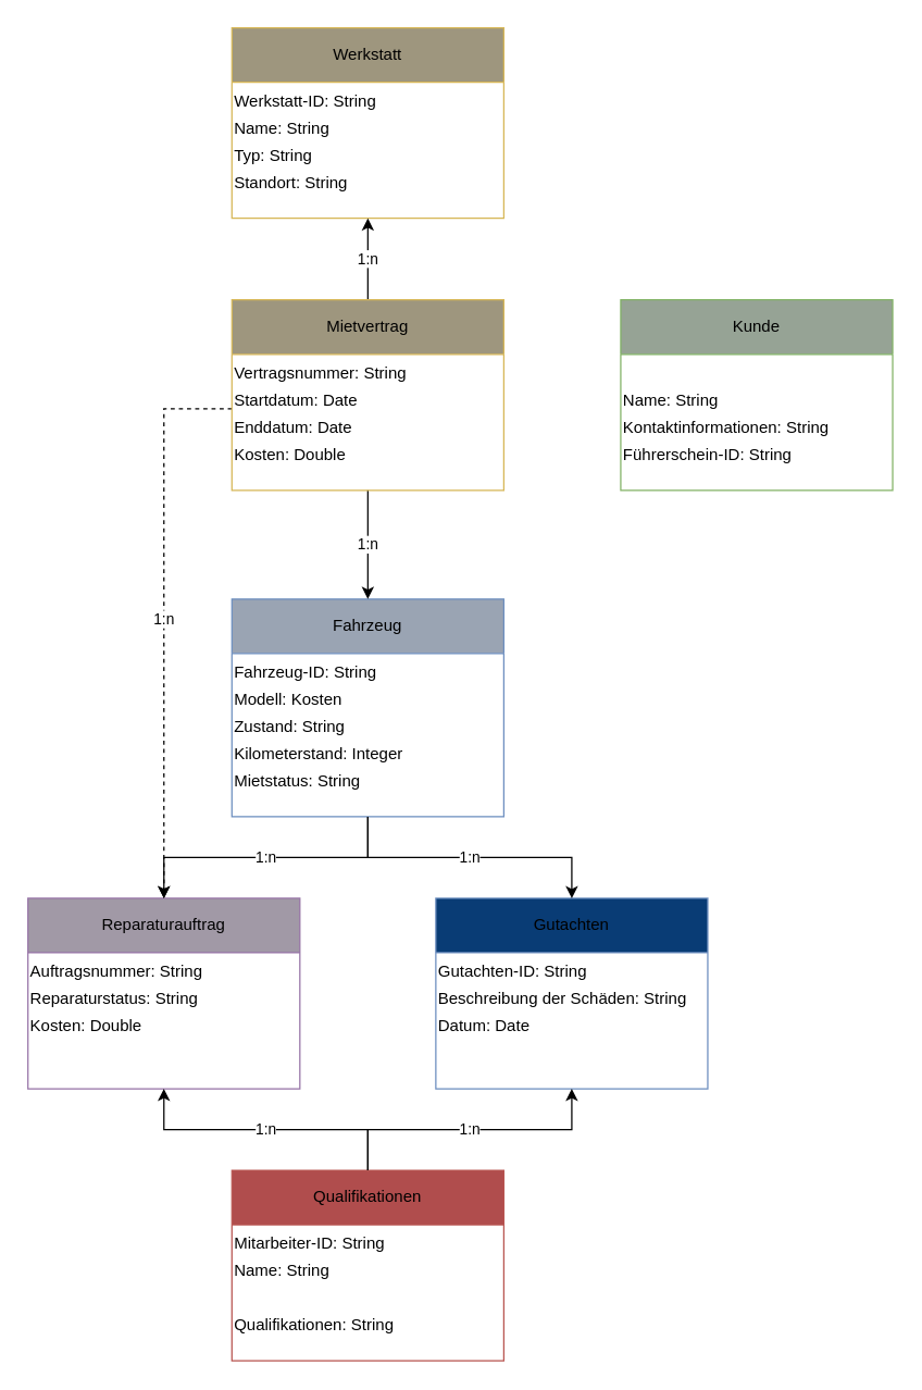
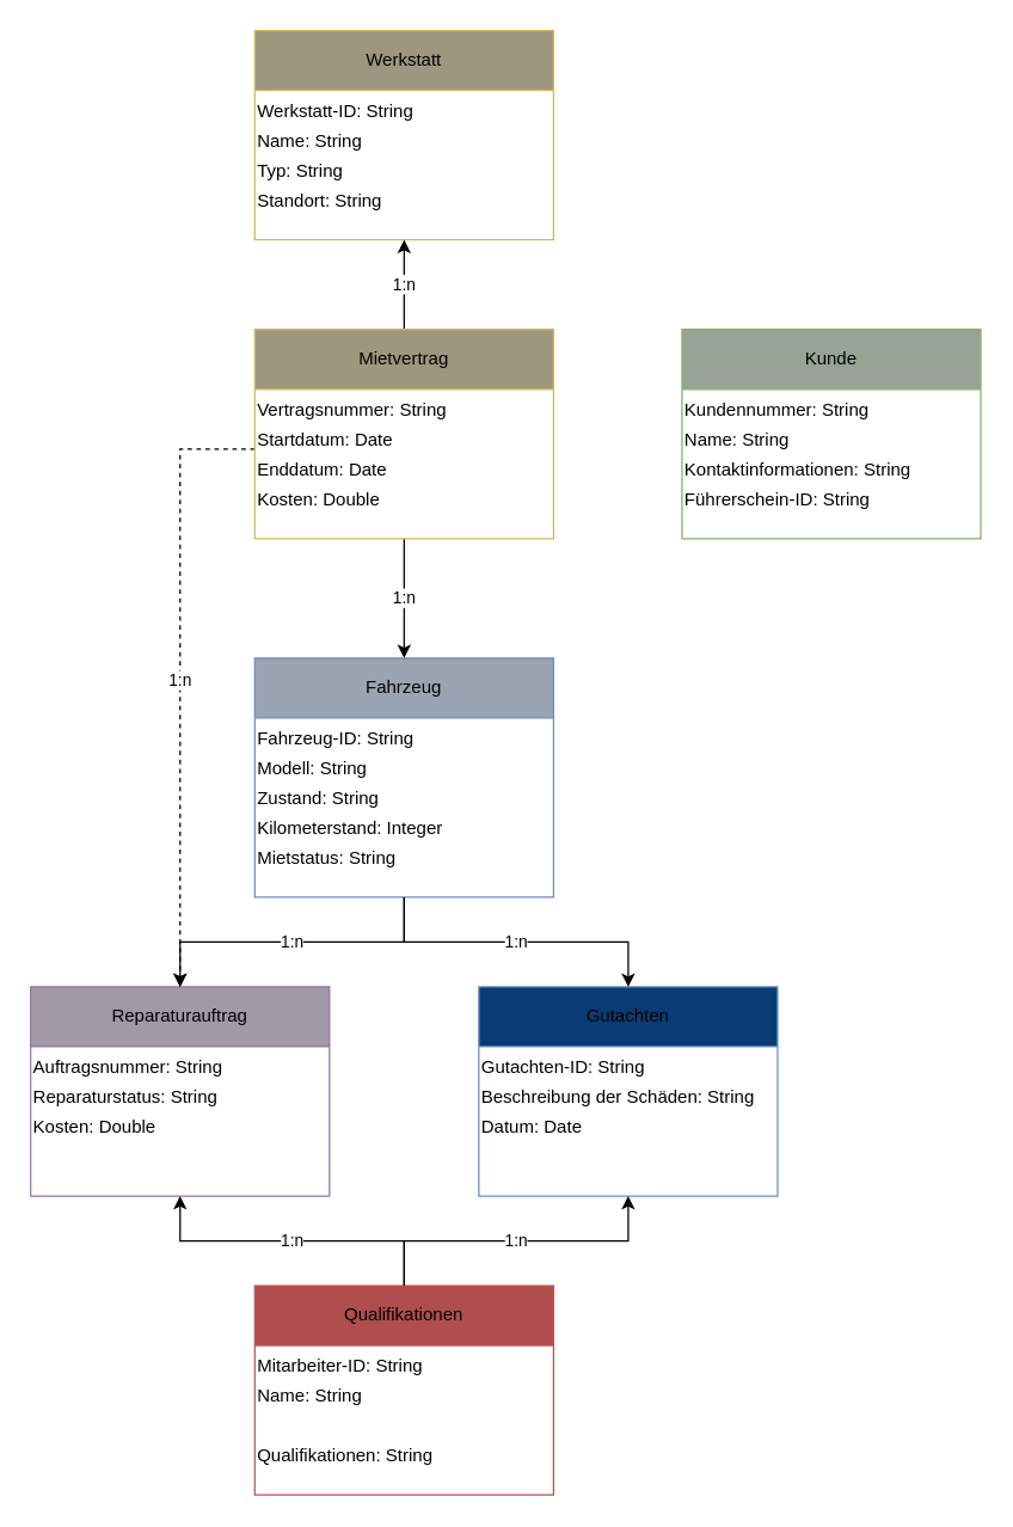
+ <mxCell id="9" value="Kundennummer: String" style="text;html=1;align=left;" parent="8" vertex="1"><mxGeometry y="40" width="200" height="20" as="geometry" /></mxCell>
- <mxCell id="4" value="Modell: Kosten" style="text;html=1;align=left;" parent="2" vertex="1"><mxGeometry y="60" width="200" height="20" as="geometry" /></mxCell>
+ <mxCell id="4" value="Modell: String" style="text;html=1;align=left;" parent="2" vertex="1"><mxGeometry y="60" width="200" height="20" as="geometry" /></mxCell>
